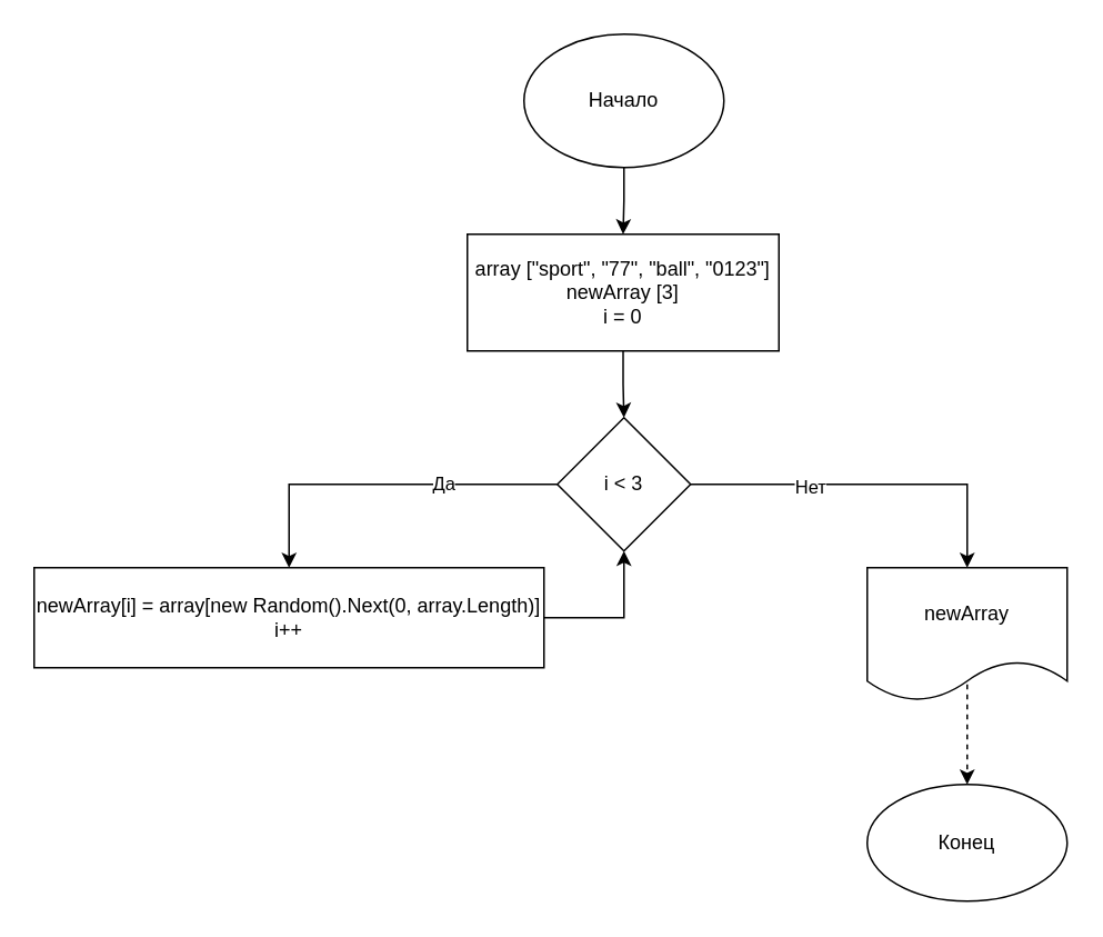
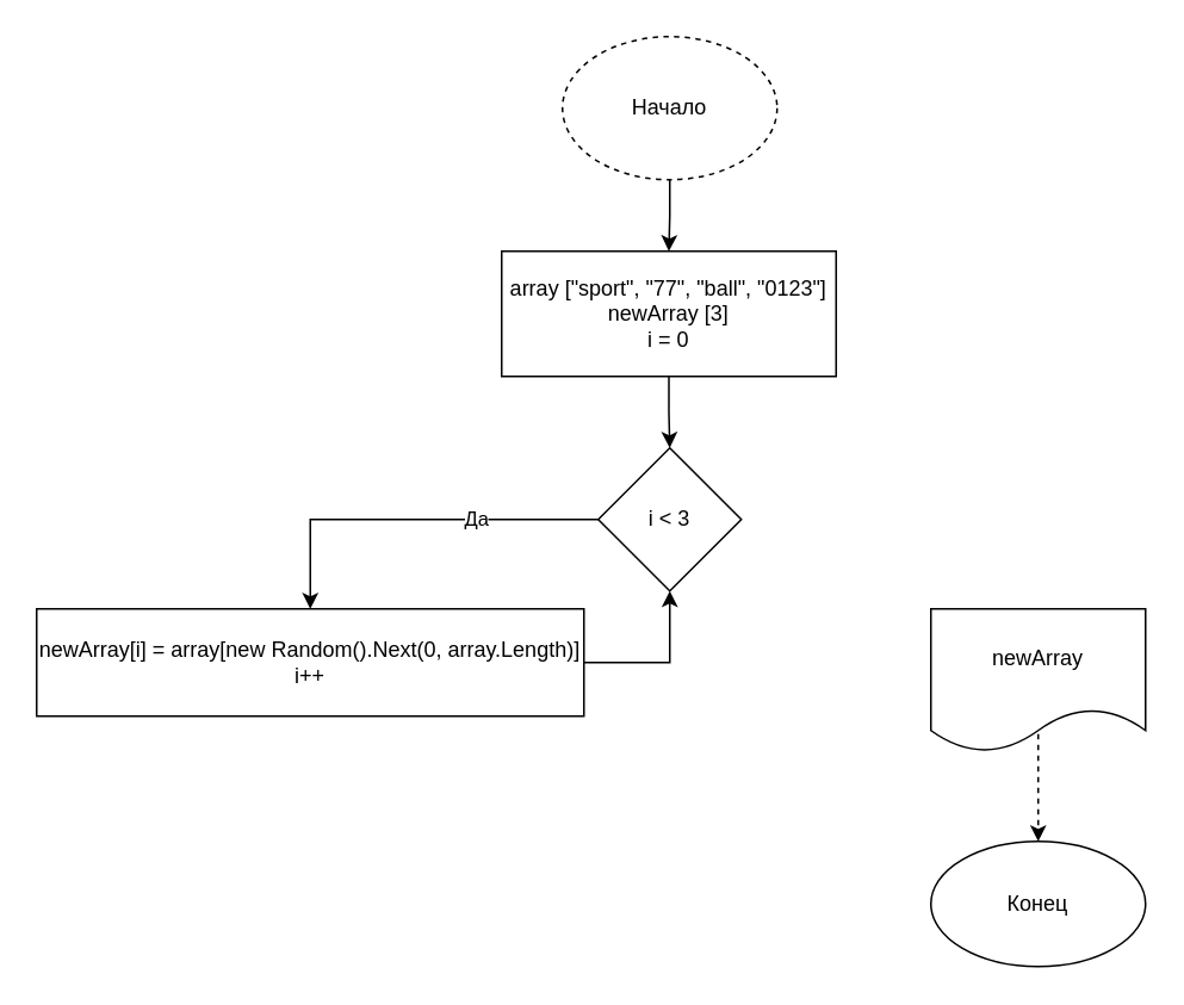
- <mxCell id="3" value="Начало" style="ellipse;whiteSpace=wrap;html=1;" parent="1" vertex="1"><mxGeometry x="314" y="20" width="120" height="80" as="geometry" /></mxCell>
+ <mxCell id="3" value="Начало" style="ellipse;whiteSpace=wrap;html=1;dashed=1;" parent="1" vertex="1"><mxGeometry x="314" y="20" width="120" height="80" as="geometry" /></mxCell>
- <mxCell id="9" style="edgeStyle=orthogonalEdgeStyle;rounded=0;orthogonalLoop=1;jettySize=auto;html=1;exitX=1;exitY=0.5;exitDx=0;exitDy=0;entryX=0.5;entryY=0;entryDx=0;entryDy=0;" parent="1" source="8" target="14" edge="1"><mxGeometry relative="1" as="geometry" /></mxCell>
- <mxCell id="10" value="Нет" style="edgeLabel;html=1;align=center;verticalAlign=middle;resizable=0;points=[];" parent="9" vertex="1" connectable="0"><mxGeometry x="-0.343" y="-1" relative="1" as="geometry"><mxPoint as="offset" /></mxGeometry></mxCell>
